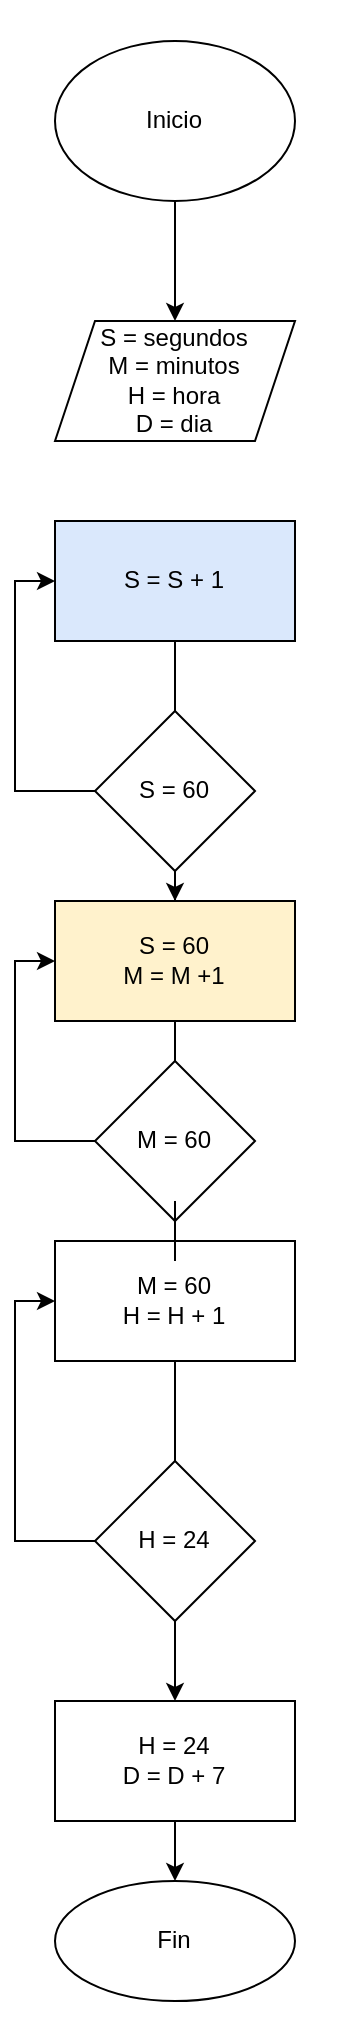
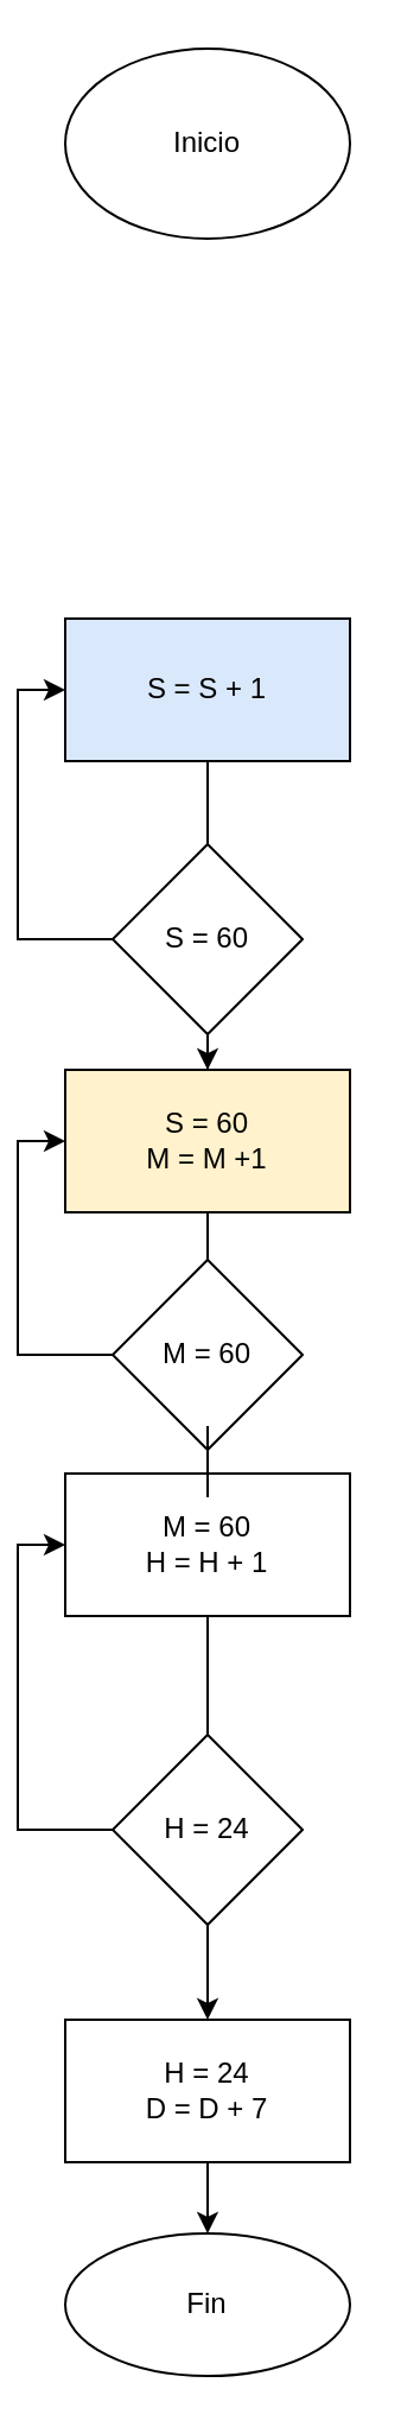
- <mxCell id="2" value="" style="edgeStyle=orthogonalEdgeStyle;rounded=0;orthogonalLoop=1;jettySize=auto;html=1;" edge="1" parent="1" source="3" target="4"><mxGeometry relative="1" as="geometry" /></mxCell>
- <mxCell id="4" value="S = segundos&lt;br&gt;M = minutos&lt;br&gt;H = hora&lt;br&gt;D = dia" style="shape=parallelogram;perimeter=parallelogramPerimeter;whiteSpace=wrap;html=1;fixedSize=1;" vertex="1" parent="1"><mxGeometry x="20" y="160" width="120" height="60" as="geometry" /></mxCell>
